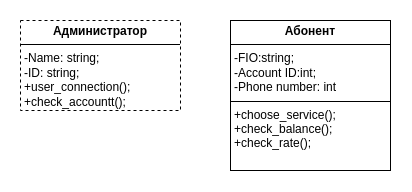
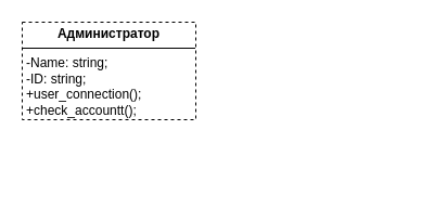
- <mxCell id="3" value="&lt;p style=&quot;margin:0px;margin-top:4px;text-align:center;&quot;&gt;&lt;b&gt;Абонент&lt;/b&gt;&lt;/p&gt;&lt;hr size=&quot;1&quot; style=&quot;border-style:solid;&quot;&gt;&lt;p style=&quot;margin:0px;margin-left:4px;&quot;&gt;-FIO:string;&lt;/p&gt;&lt;p style=&quot;margin:0px;margin-left:4px;&quot;&gt;-Account ID:int;&lt;/p&gt;&lt;p style=&quot;margin:0px;margin-left:4px;&quot;&gt;-Phone number: int&lt;/p&gt;&lt;hr size=&quot;1&quot; style=&quot;border-style:solid;&quot;&gt;&lt;p style=&quot;margin:0px;margin-left:4px;&quot;&gt;+choose_service();&lt;/p&gt;&lt;p style=&quot;margin:0px;margin-left:4px;&quot;&gt;+check_balance();&lt;/p&gt;&lt;p style=&quot;margin:0px;margin-left:4px;&quot;&gt;+check_rate();&lt;/p&gt;" style="verticalAlign=top;align=left;overflow=fill;html=1;whiteSpace=wrap;" vertex="1" parent="1"><mxGeometry x="230" y="20" width="160" height="150" as="geometry" /></mxCell>
